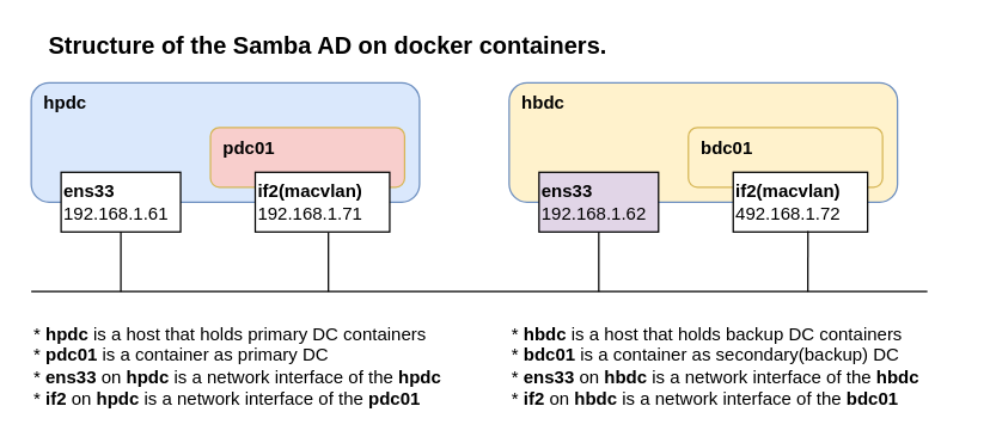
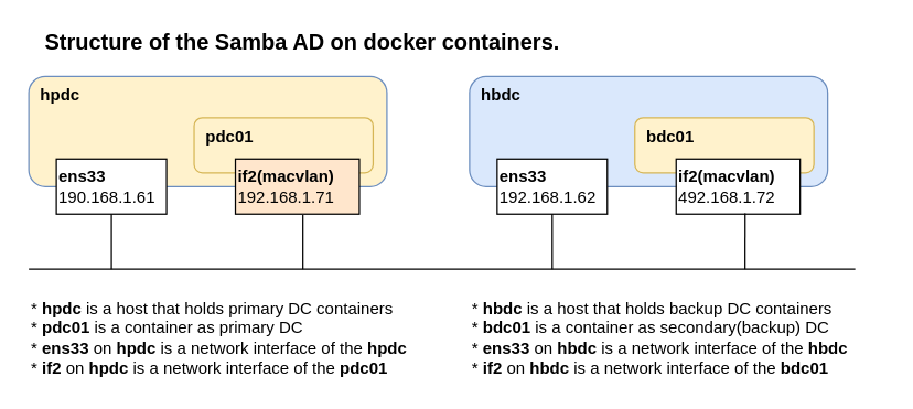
- <mxCell id="2" value="&amp;nbsp; &lt;b&gt;hpdc&lt;/b&gt;" style="rounded=1;whiteSpace=wrap;html=1;fillColor=#dae8fc;strokeColor=#6c8ebf;align=left;verticalAlign=top;" vertex="1" parent="1"><mxGeometry x="20" y="55" width="260" height="80" as="geometry" /></mxCell>
+ <mxCell id="2" value="&amp;nbsp; &lt;b&gt;hpdc&lt;/b&gt;" style="rounded=1;whiteSpace=wrap;html=1;fillColor=#fff2cc;strokeColor=#6c8ebf;align=left;verticalAlign=top;" vertex="1" parent="1"><mxGeometry x="20" y="55" width="260" height="80" as="geometry" /></mxCell>
- <mxCell id="6" value="&amp;nbsp; &lt;b&gt;hbdc&lt;/b&gt;" style="rounded=1;whiteSpace=wrap;html=1;fillColor=#fff2cc;strokeColor=#6c8ebf;align=left;verticalAlign=top;" vertex="1" parent="1"><mxGeometry x="340" y="55" width="260" height="80" as="geometry" /></mxCell>
+ <mxCell id="6" value="&amp;nbsp; &lt;b&gt;hbdc&lt;/b&gt;" style="rounded=1;whiteSpace=wrap;html=1;fillColor=#dae8fc;strokeColor=#6c8ebf;align=left;verticalAlign=top;" vertex="1" parent="1"><mxGeometry x="340" y="55" width="260" height="80" as="geometry" /></mxCell>
- <mxCell id="3" value="&amp;nbsp; &lt;b&gt;pdc01&lt;/b&gt;" style="rounded=1;whiteSpace=wrap;html=1;align=left;verticalAlign=top;fillColor=#f8cecc;strokeColor=#d6b656;" vertex="1" parent="1"><mxGeometry x="140" y="85" width="130" height="40" as="geometry" /></mxCell>
+ <mxCell id="3" value="&amp;nbsp; &lt;b&gt;pdc01&lt;/b&gt;" style="rounded=1;whiteSpace=wrap;html=1;align=left;verticalAlign=top;fillColor=#fff2cc;strokeColor=#d6b656;" vertex="1" parent="1"><mxGeometry x="140" y="85" width="130" height="40" as="geometry" /></mxCell>
- <mxCell id="4" value="&lt;b&gt;ens33&lt;/b&gt;&lt;br&gt;192.168.1.61" style="rounded=0;whiteSpace=wrap;html=1;align=left;" vertex="1" parent="1"><mxGeometry x="40" y="115" width="80" height="40" as="geometry" /></mxCell>
+ <mxCell id="4" value="&lt;b&gt;ens33&lt;/b&gt;&lt;br&gt;190.168.1.61" style="rounded=0;whiteSpace=wrap;html=1;align=left;" vertex="1" parent="1"><mxGeometry x="40" y="115" width="80" height="40" as="geometry" /></mxCell>
- <mxCell id="5" value="&lt;b&gt;if2(macvlan)&lt;/b&gt;&lt;br&gt;192.168.1.71" style="rounded=0;whiteSpace=wrap;html=1;align=left;" vertex="1" parent="1"><mxGeometry x="170" y="115" width="90" height="40" as="geometry" /></mxCell>
+ <mxCell id="5" value="&lt;b&gt;if2(macvlan)&lt;/b&gt;&lt;br&gt;192.168.1.71" style="rounded=0;whiteSpace=wrap;html=1;align=left;fillColor=#ffe6cc;" vertex="1" parent="1"><mxGeometry x="170" y="115" width="90" height="40" as="geometry" /></mxCell>
- <mxCell id="8" value="&lt;b&gt;ens33&lt;br&gt;&lt;/b&gt;192.168.1.62" style="rounded=0;whiteSpace=wrap;html=1;align=left;fillColor=#e1d5e7;" vertex="1" parent="1"><mxGeometry x="360" y="115" width="80" height="40" as="geometry" /></mxCell>
+ <mxCell id="8" value="&lt;b&gt;ens33&lt;br&gt;&lt;/b&gt;192.168.1.62" style="rounded=0;whiteSpace=wrap;html=1;align=left;" vertex="1" parent="1"><mxGeometry x="360" y="115" width="80" height="40" as="geometry" /></mxCell>
